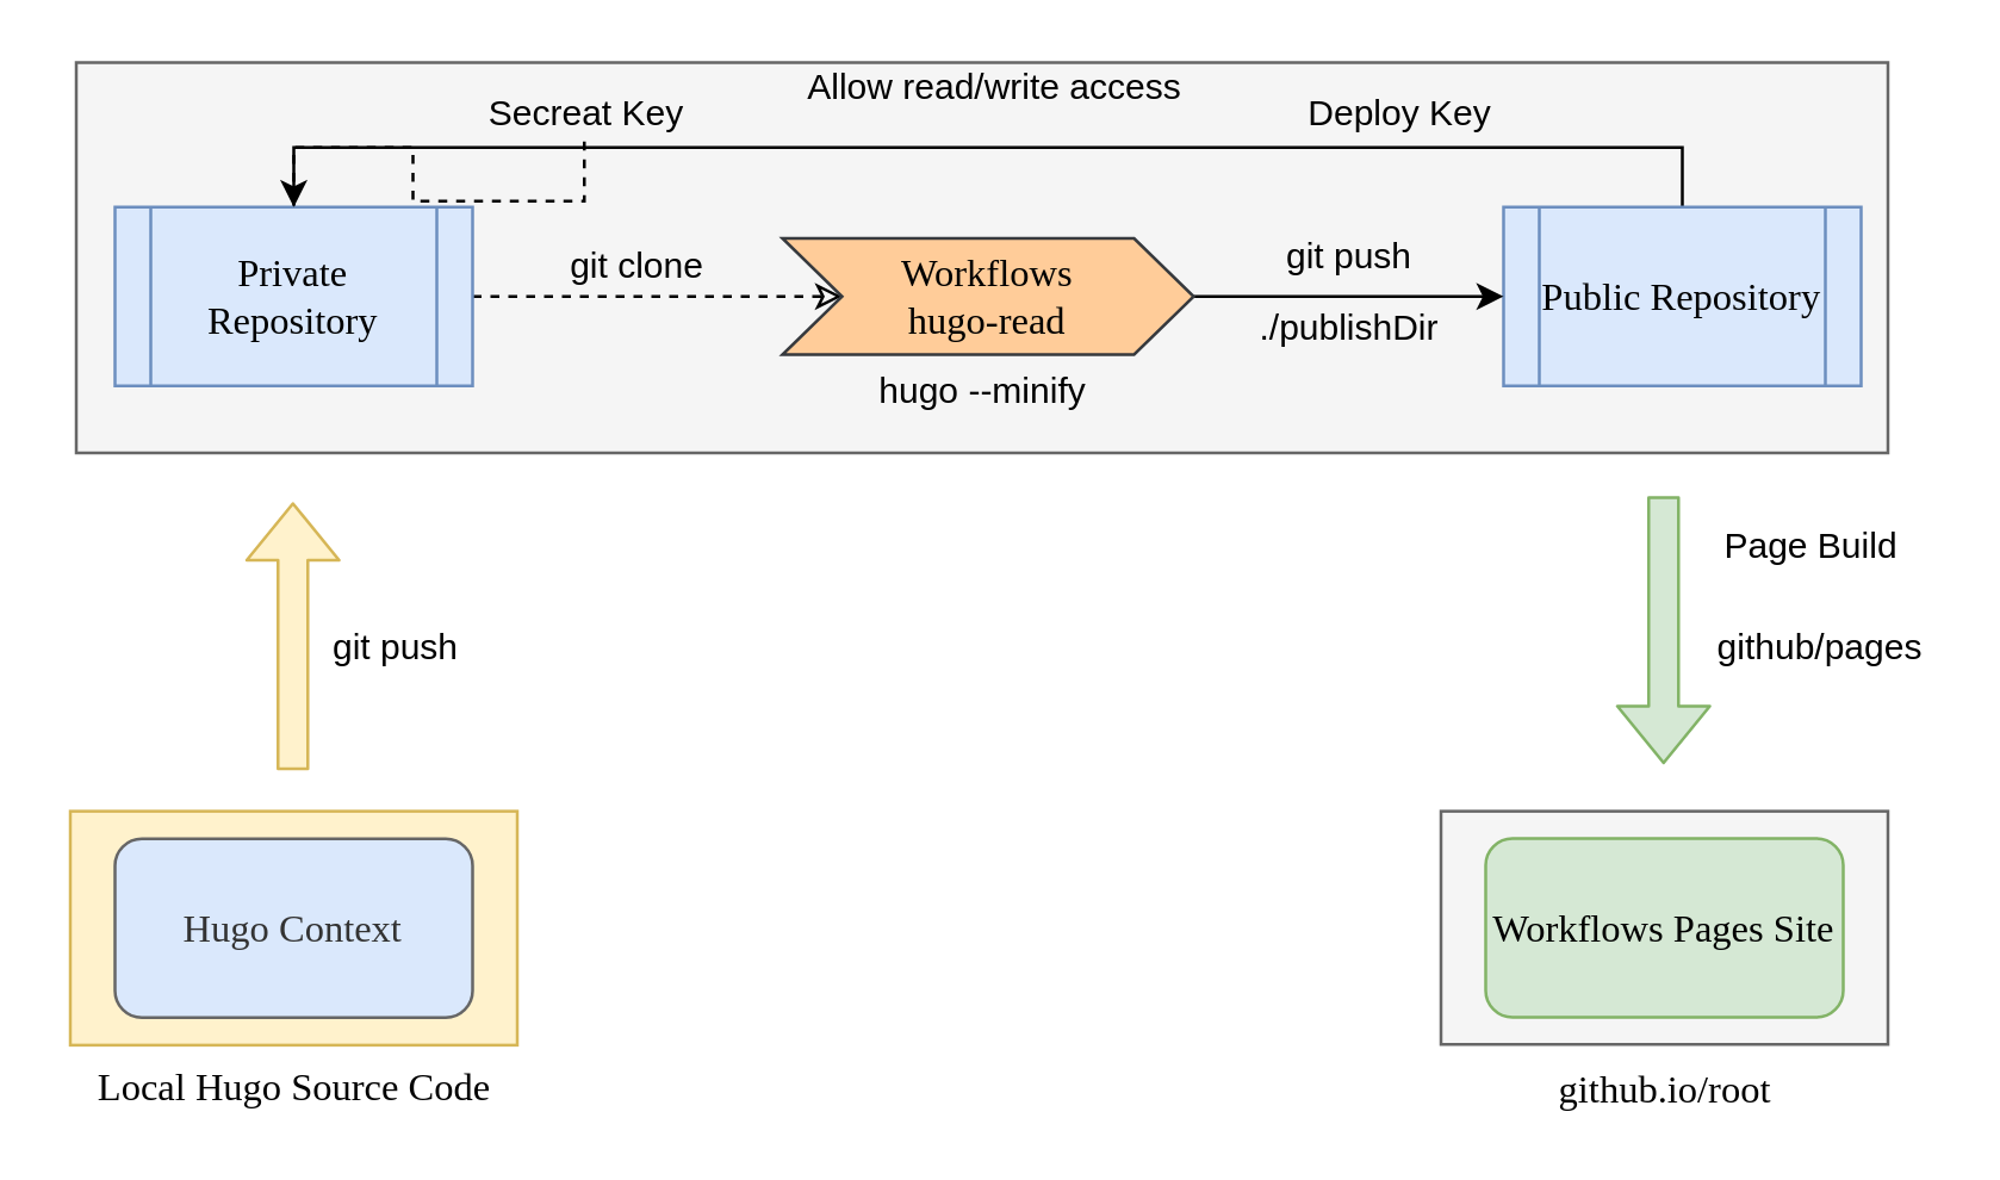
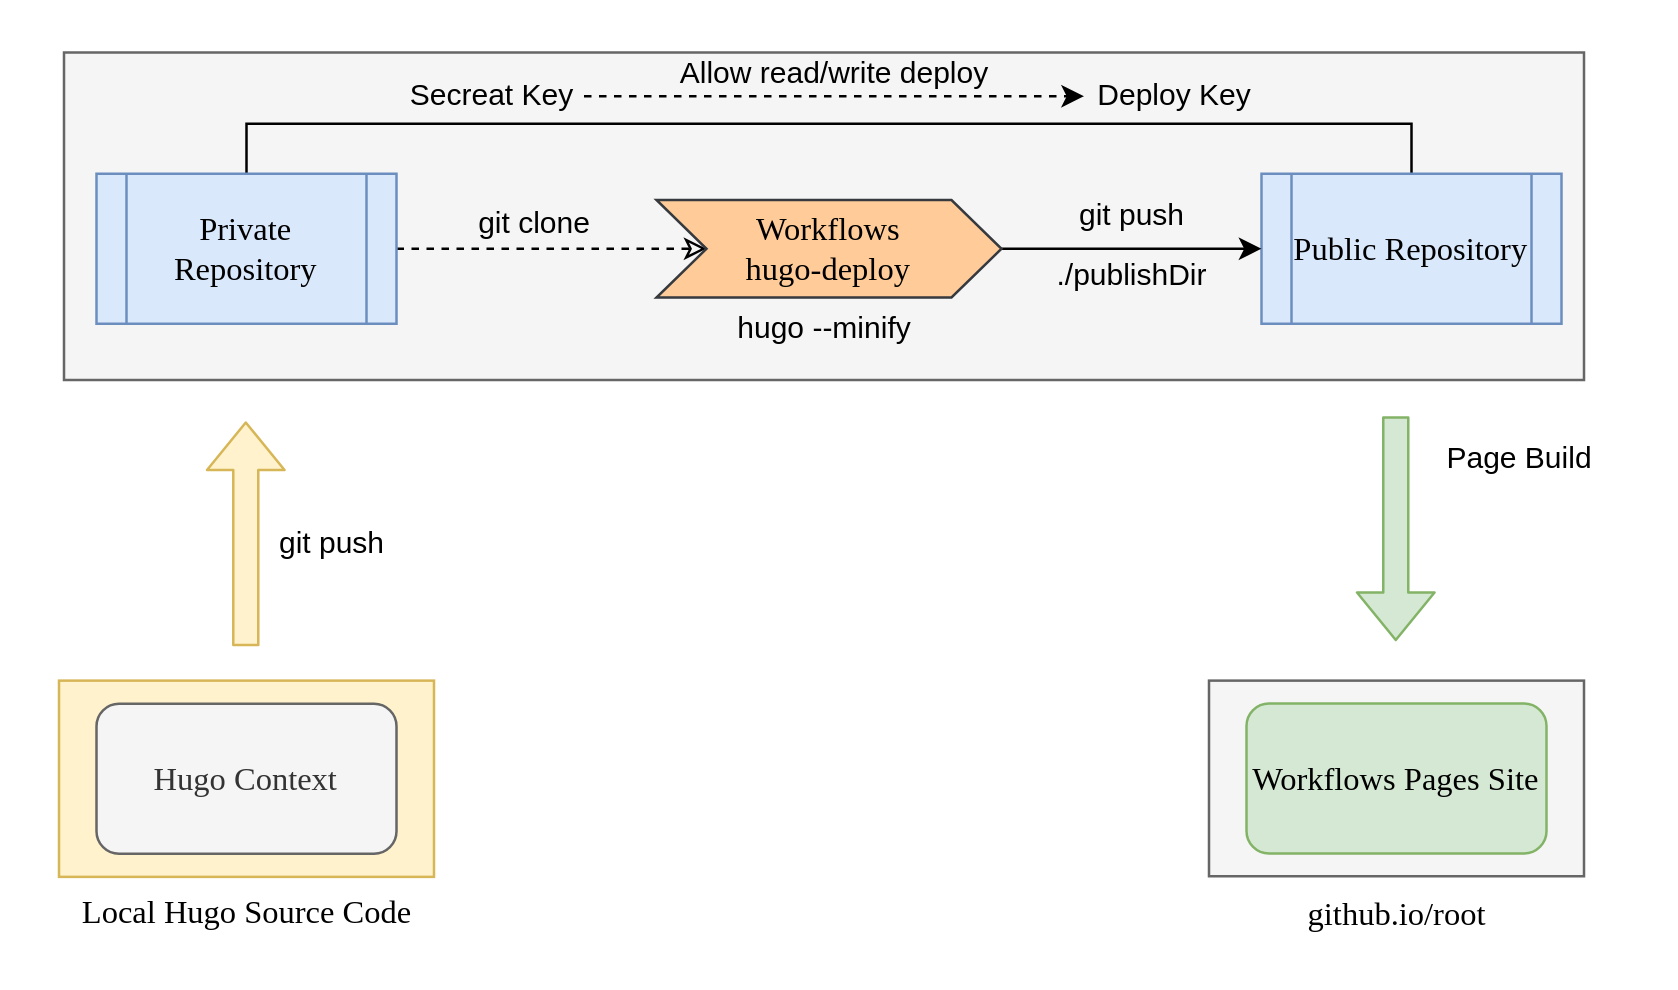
- <mxCell id="20" value="Allow read/write access" style="text;html=1;align=center;verticalAlign=middle;resizable=0;points=[];autosize=1;" parent="1" vertex="1"><mxGeometry x="265" y="20" width="135" height="18" as="geometry" /></mxCell>
+ <mxCell id="20" value="Allow read/write deploy" style="text;html=1;align=center;verticalAlign=middle;resizable=0;points=[];autosize=1;" parent="1" vertex="1"><mxGeometry x="265" y="20" width="135" height="18" as="geometry" /></mxCell>
- <mxCell id="17" style="edgeStyle=orthogonalEdgeStyle;rounded=0;orthogonalLoop=1;jettySize=auto;html=1;startArrow=none;startFill=0;dashed=1;" parent="1" source="18" target="10" edge="1"><mxGeometry relative="1" as="geometry" /></mxCell>
+ <mxCell id="17" style="edgeStyle=orthogonalEdgeStyle;rounded=0;orthogonalLoop=1;jettySize=auto;html=1;startArrow=none;startFill=0;dashed=1;" parent="1" source="18" target="19" edge="1"><mxGeometry relative="1" as="geometry" /></mxCell>
- <mxCell id="15" value="Workflows&lt;br&gt;hugo-read" style="shape=step;perimeter=stepPerimeter;whiteSpace=wrap;html=1;fixedSize=1;fontFamily=Comic Sans MS;fontSize=13;labelBackgroundColor=none;fillColor=#ffcc99;strokeColor=#36393d;" parent="1" vertex="1"><mxGeometry x="262" y="79.5" width="138" height="39" as="geometry" /></mxCell>
+ <mxCell id="15" value="Workflows&lt;br&gt;hugo-deploy" style="shape=step;perimeter=stepPerimeter;whiteSpace=wrap;html=1;fixedSize=1;fontFamily=Comic Sans MS;fontSize=13;labelBackgroundColor=none;fillColor=#ffcc99;strokeColor=#36393d;" parent="1" vertex="1"><mxGeometry x="262" y="79.5" width="138" height="39" as="geometry" /></mxCell>
- <mxCell id="26" value="github/pages" style="text;html=1;align=center;verticalAlign=middle;resizable=0;points=[];autosize=1;" parent="1" vertex="1"><mxGeometry x="570" y="208" width="79" height="18" as="geometry" /></mxCell>
- <mxCell id="6" value="Hugo Context" style="rounded=1;whiteSpace=wrap;html=1;fontFamily=Comic Sans MS;fontSize=13;labelBackgroundColor=none;fillColor=#dae8fc;strokeColor=#666666;fontColor=#333333;" parent="1" vertex="1"><mxGeometry x="38" y="281" width="120" height="60" as="geometry" /></mxCell>
+ <mxCell id="6" value="Hugo Context" style="rounded=1;whiteSpace=wrap;html=1;fontFamily=Comic Sans MS;fontSize=13;labelBackgroundColor=none;fillColor=#f5f5f5;strokeColor=#666666;fontColor=#333333;" parent="1" vertex="1"><mxGeometry x="38" y="281" width="120" height="60" as="geometry" /></mxCell>
